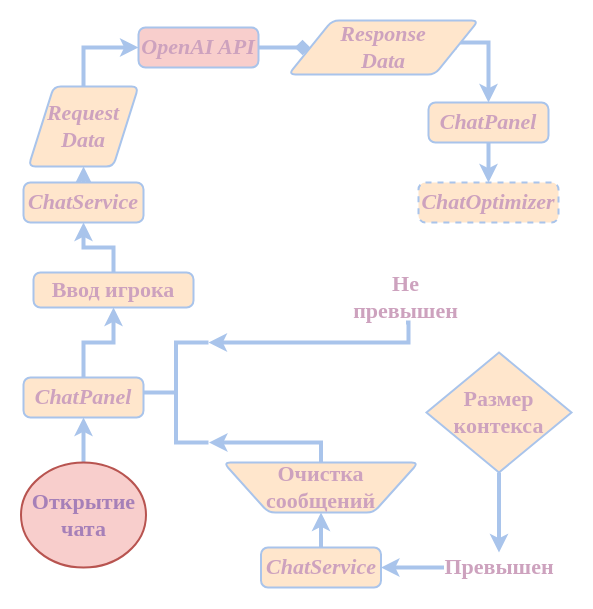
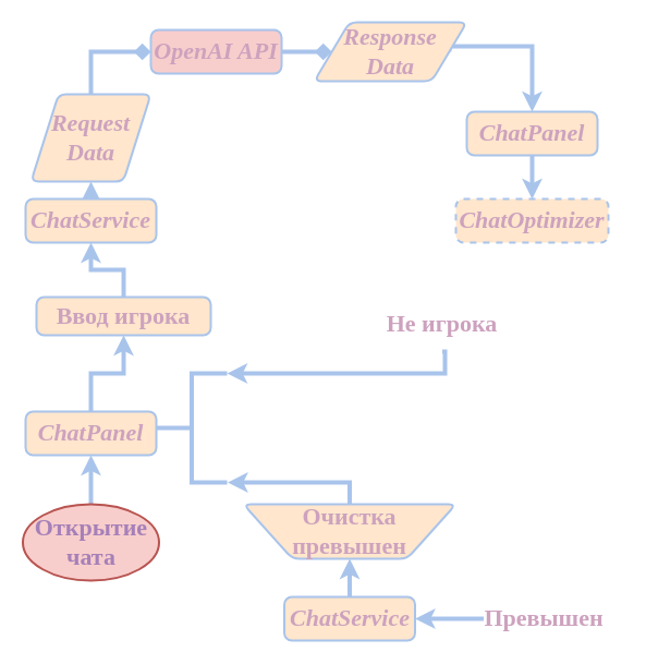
- <mxCell id="6" style="edgeStyle=orthogonalEdgeStyle;curved=0;rounded=0;orthogonalLoop=1;jettySize=auto;html=1;exitX=0.5;exitY=0;exitDx=0;exitDy=0;entryX=0;entryY=0.5;entryDx=0;entryDy=0;strokeColor=#A9C4EB;strokeWidth=4;align=center;verticalAlign=middle;fontFamily=Helvetica;fontSize=11;fontColor=default;labelBackgroundColor=default;endArrow=classic;" edge="1" parent="1" source="7" target="9"><mxGeometry relative="1" as="geometry" /></mxCell>
+ <mxCell id="6" style="edgeStyle=orthogonalEdgeStyle;curved=0;rounded=0;orthogonalLoop=1;jettySize=auto;html=1;exitX=0.5;exitY=0;exitDx=0;exitDy=0;entryX=0;entryY=0.5;entryDx=0;entryDy=0;strokeColor=#A9C4EB;strokeWidth=4;align=center;verticalAlign=middle;fontFamily=Helvetica;fontSize=11;fontColor=default;labelBackgroundColor=default;endArrow=diamond;" edge="1" parent="1" source="7" target="9"><mxGeometry relative="1" as="geometry" /></mxCell>
- <mxCell id="11" value="Response&lt;div&gt;Data&lt;/div&gt;" style="shape=parallelogram;html=1;strokeWidth=2;perimeter=parallelogramPerimeter;whiteSpace=wrap;rounded=1;arcSize=14;size=0.23;strokeColor=#A9C4EB;align=center;verticalAlign=middle;fontFamily=Times New Roman;fontSize=22;fontColor=#CDA2BE;fontStyle=3;fillColor=#ffe6cc;" vertex="1" parent="1"><mxGeometry x="288" y="20" width="190" height="54" as="geometry" /></mxCell>
+ <mxCell id="11" value="Response&lt;div&gt;Data&lt;/div&gt;" style="shape=parallelogram;html=1;strokeWidth=2;perimeter=parallelogramPerimeter;whiteSpace=wrap;rounded=1;arcSize=14;size=0.23;strokeColor=#A9C4EB;align=center;verticalAlign=middle;fontFamily=Times New Roman;fontSize=22;fontColor=#CDA2BE;fontStyle=3;fillColor=#ffe6cc;" vertex="1" parent="1"><mxGeometry x="288" y="20" width="140" height="54" as="geometry" /></mxCell>
- <mxCell id="21" value="Не превышен" style="text;html=1;align=center;verticalAlign=middle;whiteSpace=wrap;rounded=0;fontFamily=Times New Roman;fontSize=22;fontColor=#CDA2BE;fontStyle=1;" vertex="1" parent="1"><mxGeometry x="348" y="272" width="115" height="50" as="geometry" /></mxCell>
+ <mxCell id="21" value="Не игрока" style="text;html=1;align=center;verticalAlign=middle;whiteSpace=wrap;rounded=0;fontFamily=Times New Roman;fontSize=22;fontColor=#CDA2BE;fontStyle=1;" vertex="1" parent="1"><mxGeometry x="348" y="272" width="115" height="50" as="geometry" /></mxCell>
- <mxCell id="18" value="Размер контекса" style="strokeWidth=2;html=1;shape=mxgraph.flowchart.decision;whiteSpace=wrap;rounded=1;strokeColor=#A9C4EB;align=center;verticalAlign=middle;arcSize=14;fontFamily=Times New Roman;fontSize=22;fontColor=#CDA2BE;fontStyle=1;fillColor=#ffe6cc;" vertex="1" parent="1"><mxGeometry x="426" y="352" width="145" height="120" as="geometry" /></mxCell>
- <mxCell id="23" value="Очистка&lt;div&gt;сообщений&lt;/div&gt;" style="verticalLabelPosition=middle;verticalAlign=middle;html=1;shape=trapezoid;perimeter=trapezoidPerimeter;whiteSpace=wrap;size=0.23;arcSize=14;flipV=1;labelPosition=center;align=center;fontFamily=Times New Roman;fontSize=22;fontColor=#CDA2BE;labelBackgroundColor=none;rounded=1;strokeColor=#A9C4EB;strokeWidth=2;fontStyle=1;fillColor=#ffe6cc;" vertex="1" parent="1"><mxGeometry x="223" y="462" width="195" height="50" as="geometry" /></mxCell>
+ <mxCell id="23" value="Очистка&lt;div&gt;превышен&lt;/div&gt;" style="verticalLabelPosition=middle;verticalAlign=middle;html=1;shape=trapezoid;perimeter=trapezoidPerimeter;whiteSpace=wrap;size=0.23;arcSize=14;flipV=1;labelPosition=center;align=center;fontFamily=Times New Roman;fontSize=22;fontColor=#CDA2BE;labelBackgroundColor=none;rounded=1;strokeColor=#A9C4EB;strokeWidth=2;fontStyle=1;fillColor=#ffe6cc;" vertex="1" parent="1"><mxGeometry x="223" y="462" width="195" height="50" as="geometry" /></mxCell>
- <mxCell id="17" style="edgeStyle=orthogonalEdgeStyle;curved=0;rounded=0;orthogonalLoop=1;jettySize=auto;html=1;exitX=0.5;exitY=1;exitDx=0;exitDy=0;exitPerimeter=0;entryX=0.5;entryY=0;entryDx=0;entryDy=0;strokeColor=#A9C4EB;strokeWidth=4;align=center;verticalAlign=middle;fontFamily=Helvetica;fontSize=11;fontColor=default;labelBackgroundColor=default;endArrow=classic;" edge="1" parent="1" source="18" target="20"><mxGeometry relative="1" as="geometry" /></mxCell>
- <mxCell id="29" value="Открытие чата" style="strokeWidth=2;html=1;shape=mxgraph.flowchart.start_1;whiteSpace=wrap;fontSize=22;fillColor=#f8cecc;strokeColor=#b85450;fontColor=#A680B8;fontFamily=Times New Roman;fontStyle=1" vertex="1" parent="1"><mxGeometry x="20.5" y="462" width="125" height="105" as="geometry" /></mxCell>
+ <mxCell id="29" value="Открытие чата" style="strokeWidth=2;html=1;shape=mxgraph.flowchart.start_1;whiteSpace=wrap;fontSize=22;fillColor=#f8cecc;strokeColor=#b85450;fontColor=#A680B8;fontFamily=Times New Roman;fontStyle=1" vertex="1" parent="1"><mxGeometry x="20.5" y="462" width="125" height="70" as="geometry" /></mxCell>
